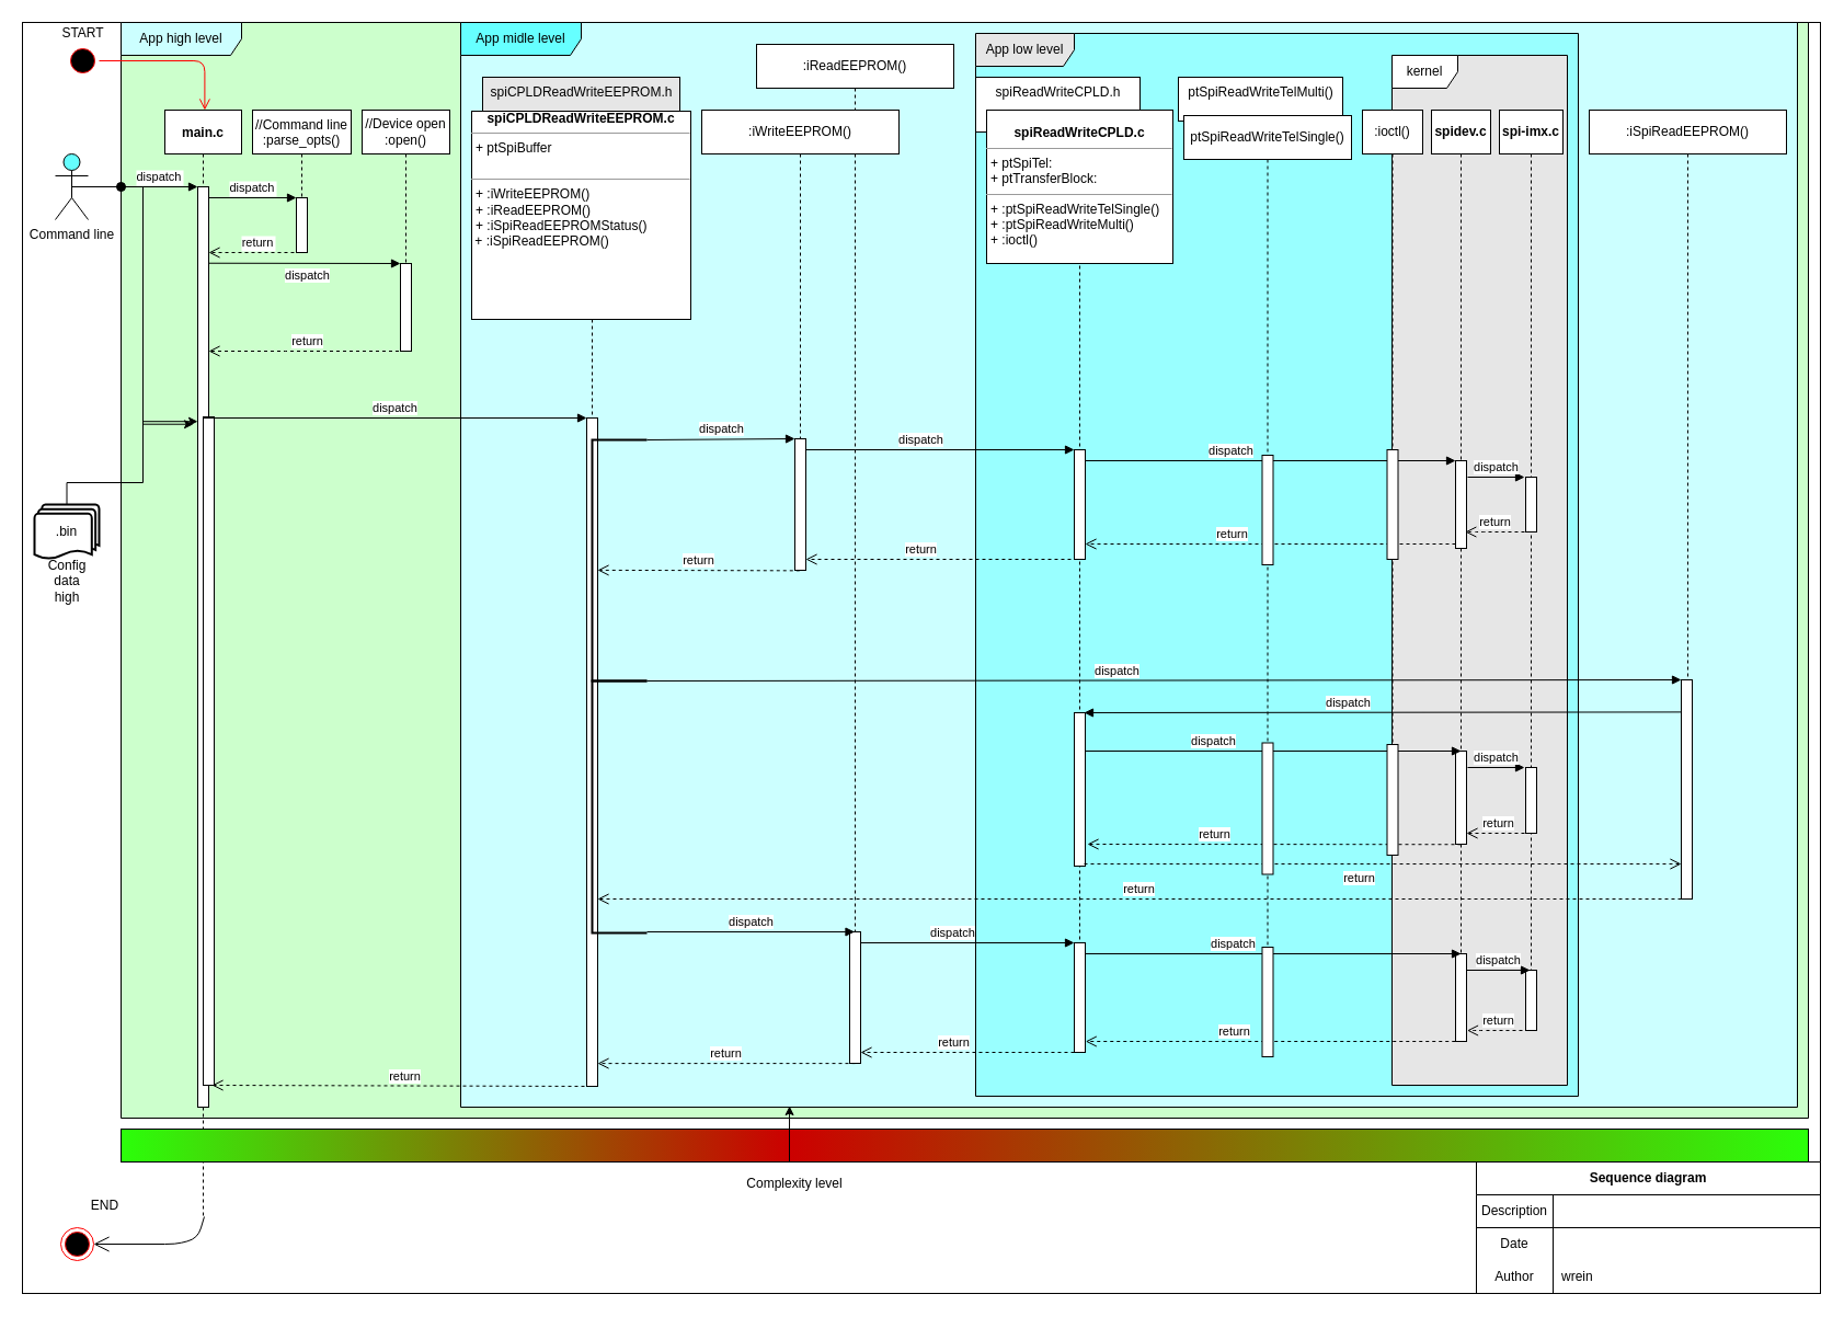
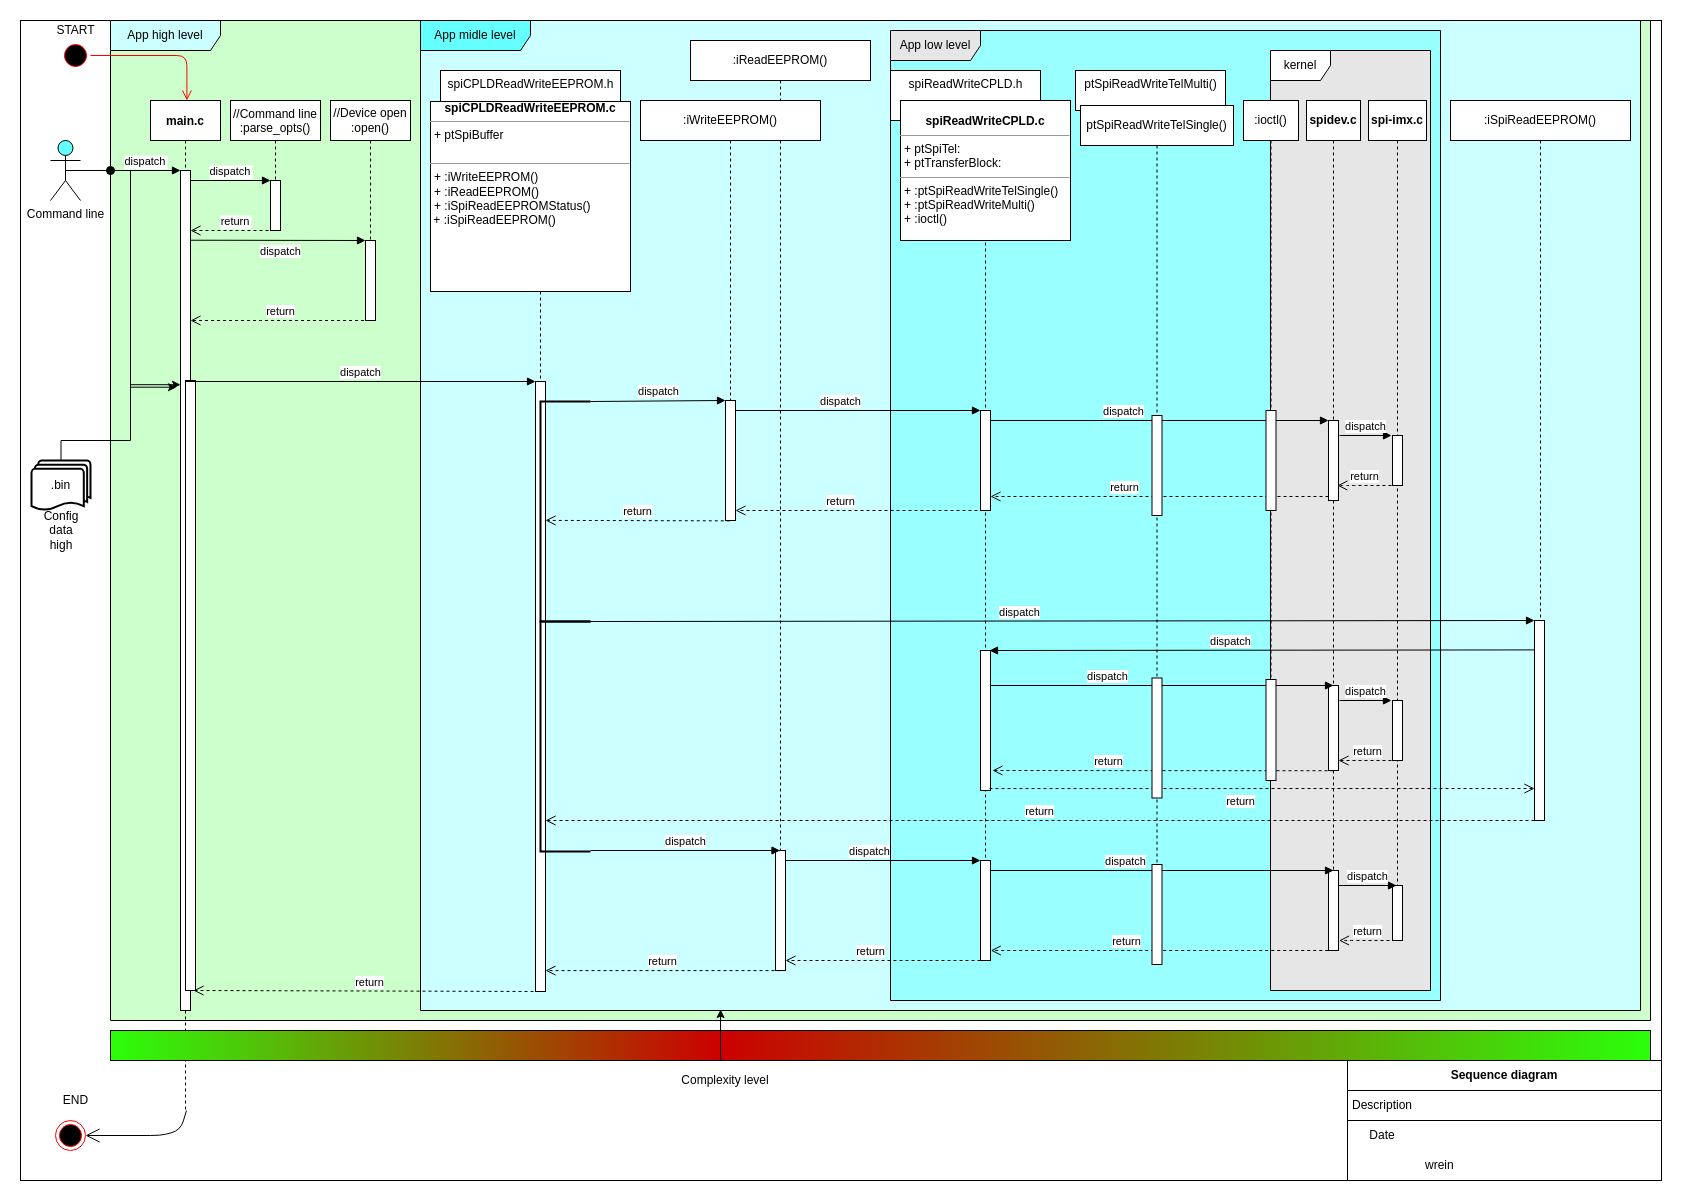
- <mxCell id="8" value="spiCPLDReadWriteEEPROM.h" style="html=1;verticalAlign=top;fillColor=#e6e6e6;" parent="1" vertex="1"><mxGeometry x="440" y="70" width="180" height="50" as="geometry" /></mxCell>
+ <mxCell id="8" value="spiCPLDReadWriteEEPROM.h" style="html=1;verticalAlign=top;" parent="1" vertex="1"><mxGeometry x="440" y="70" width="180" height="50" as="geometry" /></mxCell>
- <mxCell id="68" value="END" style="text;html=1;align=center;verticalAlign=middle;resizable=0;points=[];autosize=1;" parent="1" vertex="1"><mxGeometry x="75" y="1090" width="40" height="20" as="geometry" /></mxCell>
+ <mxCell id="68" value="END" style="text;html=1;align=center;verticalAlign=middle;resizable=0;points=[];autosize=1;" parent="1" vertex="1"><mxGeometry x="55" y="1090" width="40" height="20" as="geometry" /></mxCell>
- <mxCell id="66" value="Author" style="shape=partialRectangle;html=1;whiteSpace=wrap;connectable=0;fillColor=none;top=0;left=0;bottom=0;right=0;overflow=hidden;" parent="65" vertex="1"><mxGeometry width="70" height="30" as="geometry" /></mxCell>
